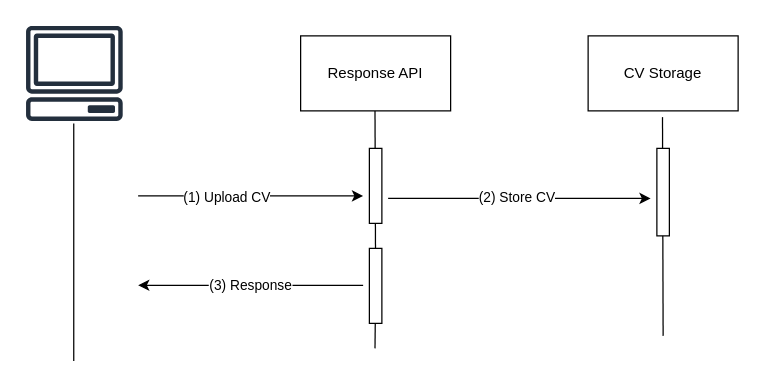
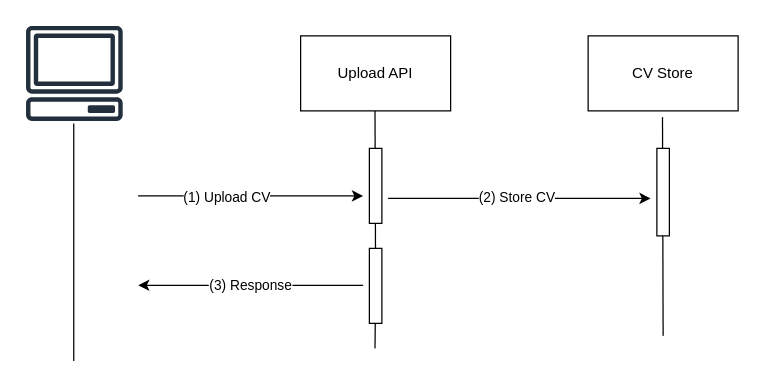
- <mxCell id="7" value="Response API" style="rounded=0;whiteSpace=wrap;html=1;" parent="1" vertex="1"><mxGeometry x="240" y="28" width="120" height="60" as="geometry" /></mxCell>
+ <mxCell id="7" value="Upload API" style="rounded=0;whiteSpace=wrap;html=1;" parent="1" vertex="1"><mxGeometry x="240" y="28" width="120" height="60" as="geometry" /></mxCell>
- <mxCell id="9" value="CV Storage" style="rounded=0;whiteSpace=wrap;html=1;" parent="1" vertex="1"><mxGeometry x="470" y="28" width="120" height="60" as="geometry" /></mxCell>
+ <mxCell id="9" value="CV Store" style="rounded=0;whiteSpace=wrap;html=1;" parent="1" vertex="1"><mxGeometry x="470" y="28" width="120" height="60" as="geometry" /></mxCell>
